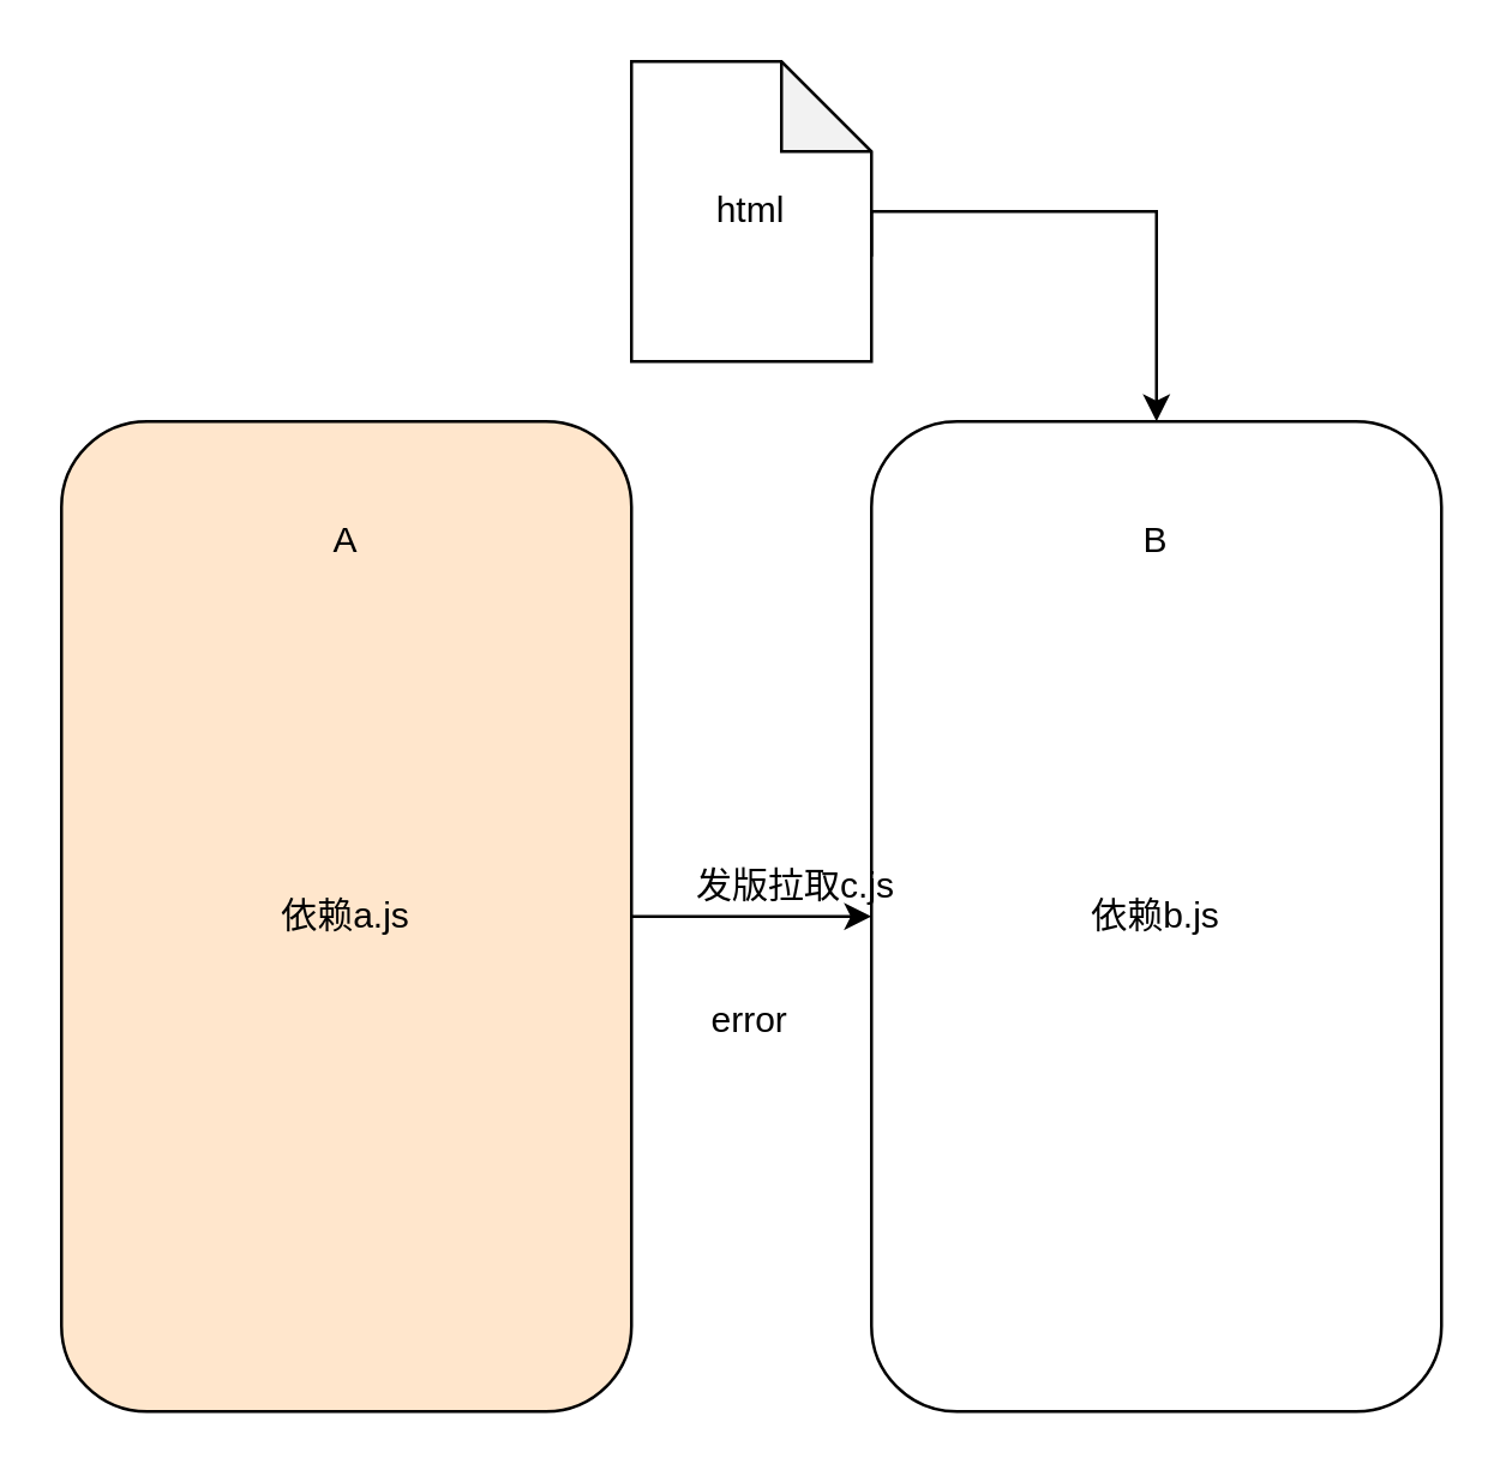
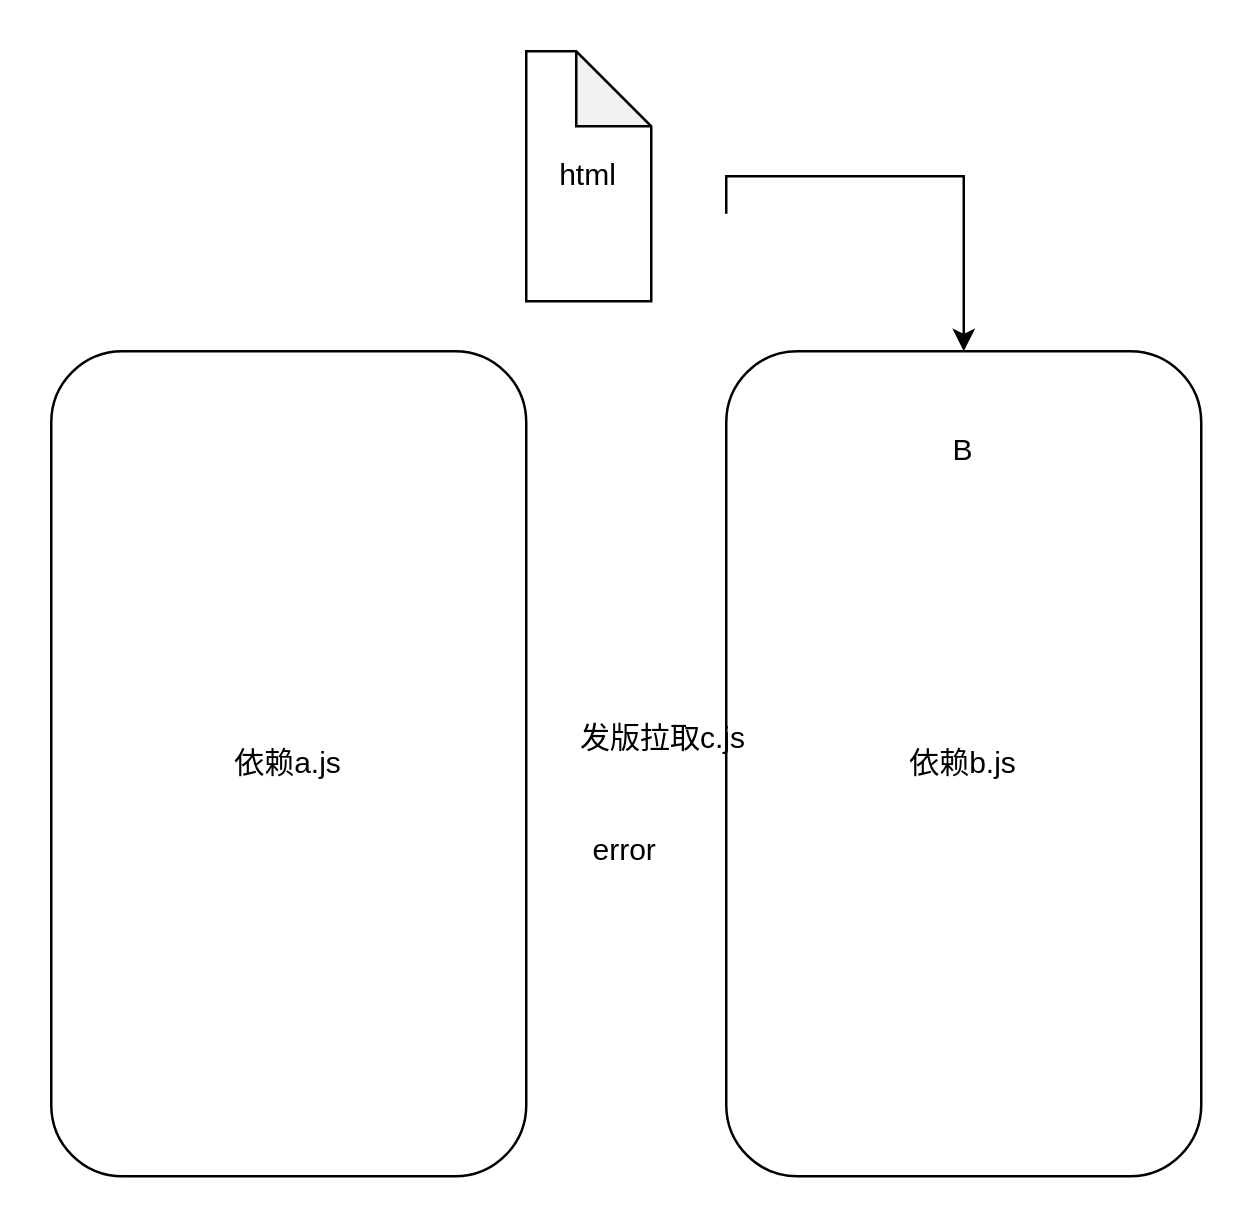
- <mxCell id="6" value="html" style="shape=note;whiteSpace=wrap;html=1;backgroundOutline=1;darkOpacity=0.05;" vertex="1" parent="1"><mxGeometry x="210" y="20" width="80" height="100" as="geometry" /></mxCell>
+ <mxCell id="6" value="html" style="shape=note;whiteSpace=wrap;html=1;backgroundOutline=1;darkOpacity=0.05;" vertex="1" parent="1"><mxGeometry x="210" y="20" width="50" height="100" as="geometry" /></mxCell>
- <mxCell id="7" value="A" style="text;html=1;strokeColor=none;fillColor=none;align=center;verticalAlign=middle;whiteSpace=wrap;rounded=0;" vertex="1" parent="1"><mxGeometry x="95" y="170" width="40" height="20" as="geometry" /></mxCell>
- <mxCell id="3" value="依赖a.js" style="rounded=1;whiteSpace=wrap;html=1;fillColor=#ffe6cc;" vertex="1" parent="1"><mxGeometry x="20" y="140" width="190" height="330" as="geometry" /></mxCell>
+ <mxCell id="3" value="依赖a.js" style="rounded=1;whiteSpace=wrap;html=1;" vertex="1" parent="1"><mxGeometry x="20" y="140" width="190" height="330" as="geometry" /></mxCell>
- <mxCell id="2" style="edgeStyle=orthogonalEdgeStyle;rounded=0;orthogonalLoop=1;jettySize=auto;html=1;exitX=1;exitY=0.5;exitDx=0;exitDy=0;entryX=0;entryY=0.5;entryDx=0;entryDy=0;" edge="1" parent="1" source="3" target="4"><mxGeometry relative="1" as="geometry"><mxPoint x="270" y="305" as="targetPoint" /></mxGeometry></mxCell>
